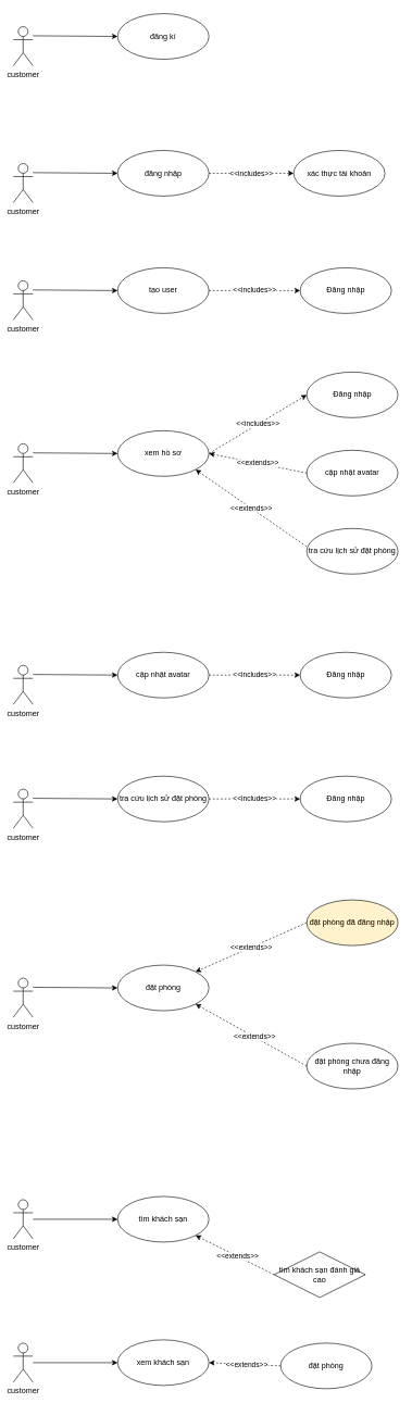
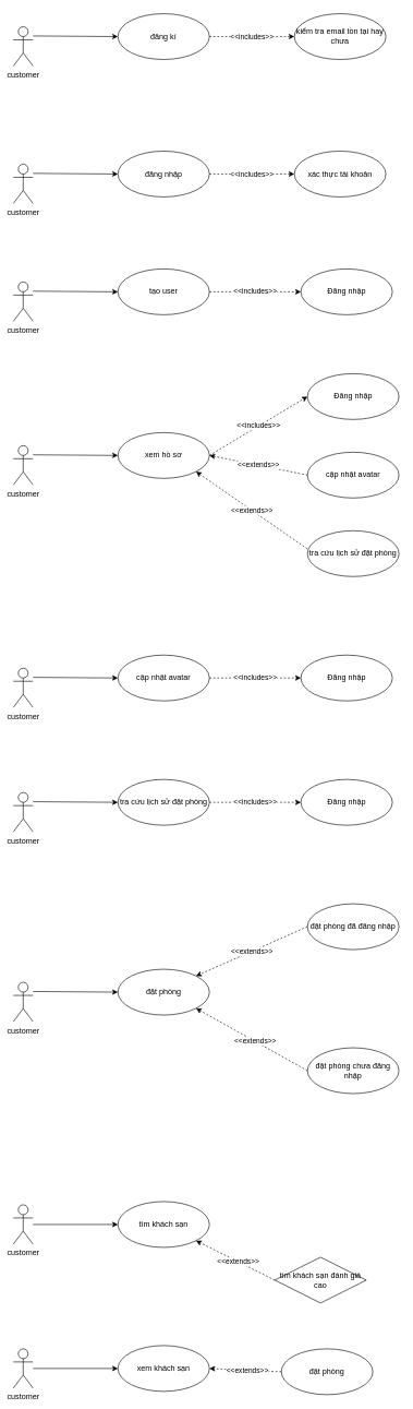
+ <mxCell id="6" value="&amp;lt;&amp;lt;includes&amp;gt;&amp;gt;" style="rounded=0;orthogonalLoop=1;jettySize=auto;html=1;entryX=0;entryY=0.5;entryDx=0;entryDy=0;dashed=1;exitX=1;exitY=0.5;exitDx=0;exitDy=0;" edge="1" parent="1" source="4" target="5"><mxGeometry relative="1" as="geometry"><mxPoint x="352" y="-65" as="sourcePoint" /><mxPoint x="500" y="-185" as="targetPoint" /></mxGeometry></mxCell>
+ <mxCell id="5" value="kiểm tra email tồn tại hay chưa" style="ellipse;whiteSpace=wrap;html=1;" vertex="1" parent="1"><mxGeometry x="450" y="20" width="140" height="70" as="geometry" /></mxCell>
- <mxCell id="39" value="đặt phòng đã đăng nhập" style="ellipse;whiteSpace=wrap;html=1;fillColor=#fff2cc;" vertex="1" parent="1"><mxGeometry x="470" y="1380" width="140" height="70" as="geometry" /></mxCell>
+ <mxCell id="39" value="đặt phòng đã đăng nhập" style="ellipse;whiteSpace=wrap;html=1;" vertex="1" parent="1"><mxGeometry x="470" y="1380" width="140" height="70" as="geometry" /></mxCell>
